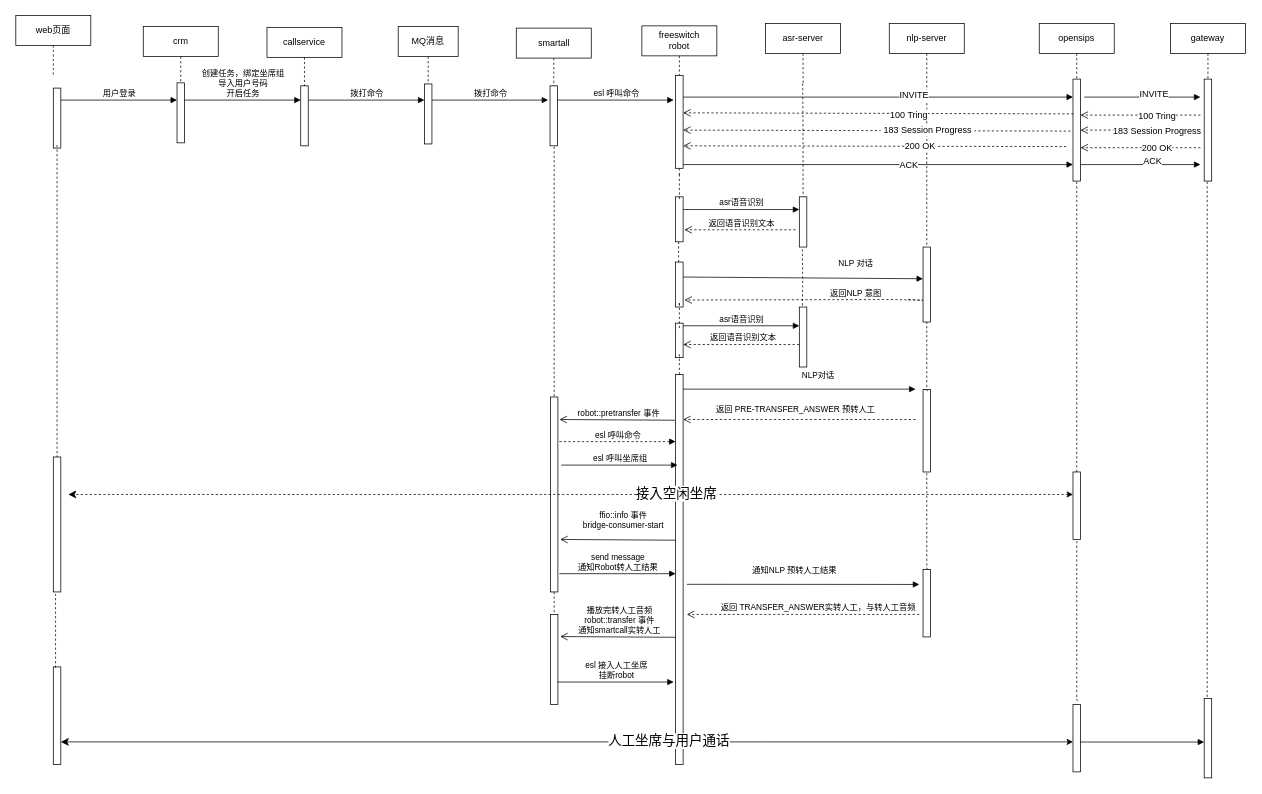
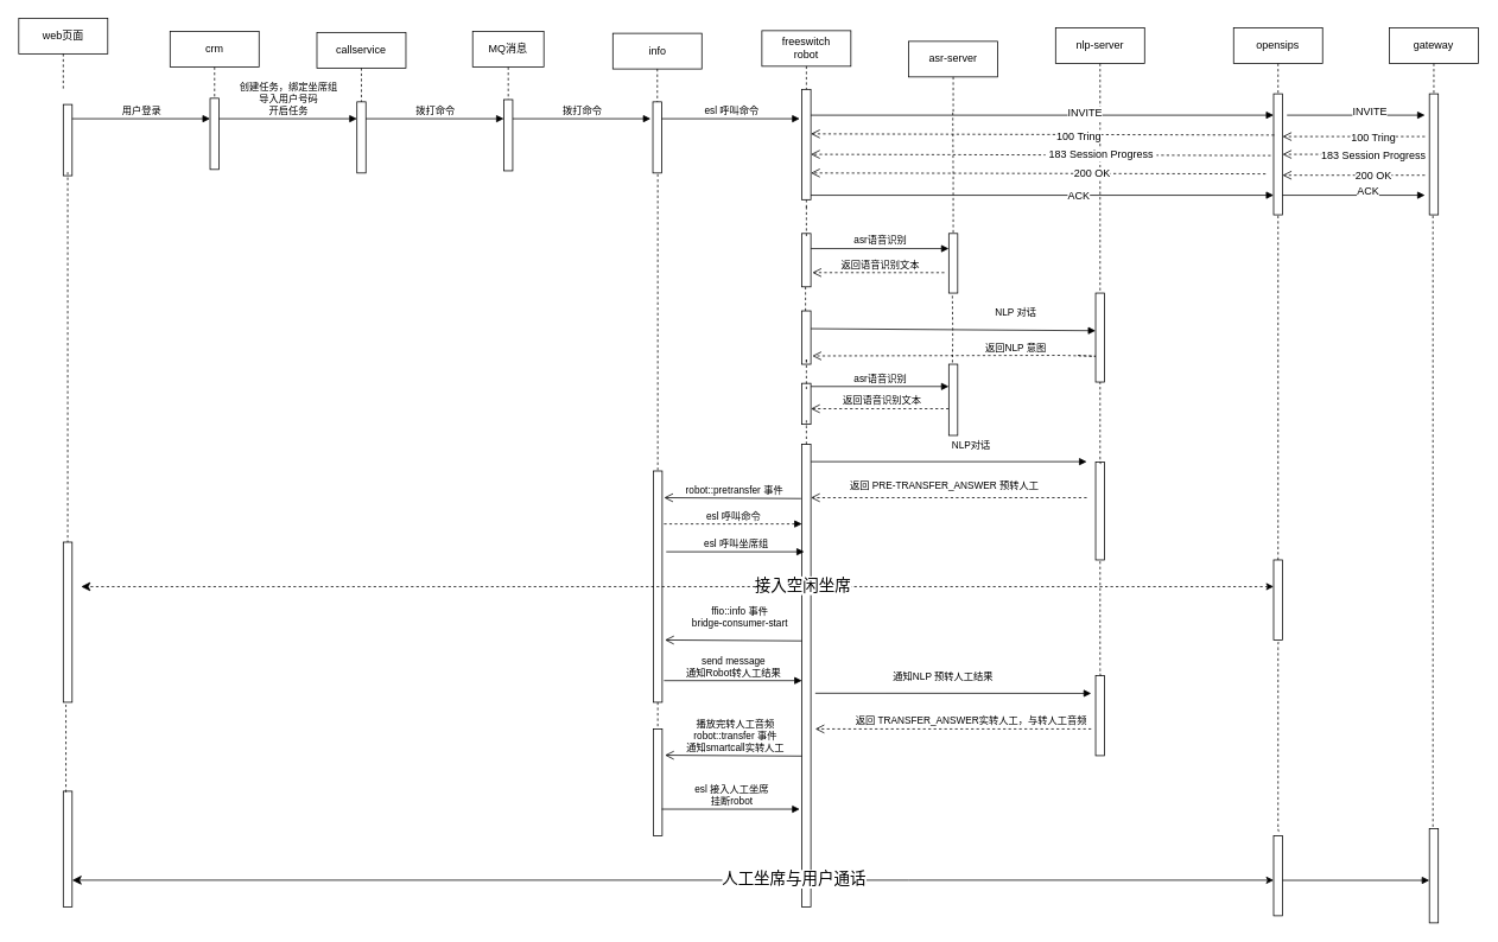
- <mxCell id="2" value="smartall" style="shape=umlLifeline;perimeter=lifelinePerimeter;whiteSpace=wrap;html=1;container=1;collapsible=0;recursiveResize=0;outlineConnect=0;" parent="1" vertex="1"><mxGeometry x="687.5" y="37" width="100" height="80" as="geometry" /></mxCell>
+ <mxCell id="2" value="info" style="shape=umlLifeline;perimeter=lifelinePerimeter;whiteSpace=wrap;html=1;container=1;collapsible=0;recursiveResize=0;outlineConnect=0;" parent="1" vertex="1"><mxGeometry x="687.5" y="37" width="100" height="80" as="geometry" /></mxCell>
- <mxCell id="6" value="asr-server" style="shape=umlLifeline;perimeter=lifelinePerimeter;whiteSpace=wrap;html=1;container=1;collapsible=0;recursiveResize=0;outlineConnect=0;" parent="1" vertex="1"><mxGeometry x="1020" y="31" width="100" height="80" as="geometry" /></mxCell>
+ <mxCell id="6" value="asr-server" style="shape=umlLifeline;perimeter=lifelinePerimeter;whiteSpace=wrap;html=1;container=1;collapsible=0;recursiveResize=0;outlineConnect=0;" parent="1" vertex="1"><mxGeometry x="1020" y="46" width="100" height="80" as="geometry" /></mxCell>
